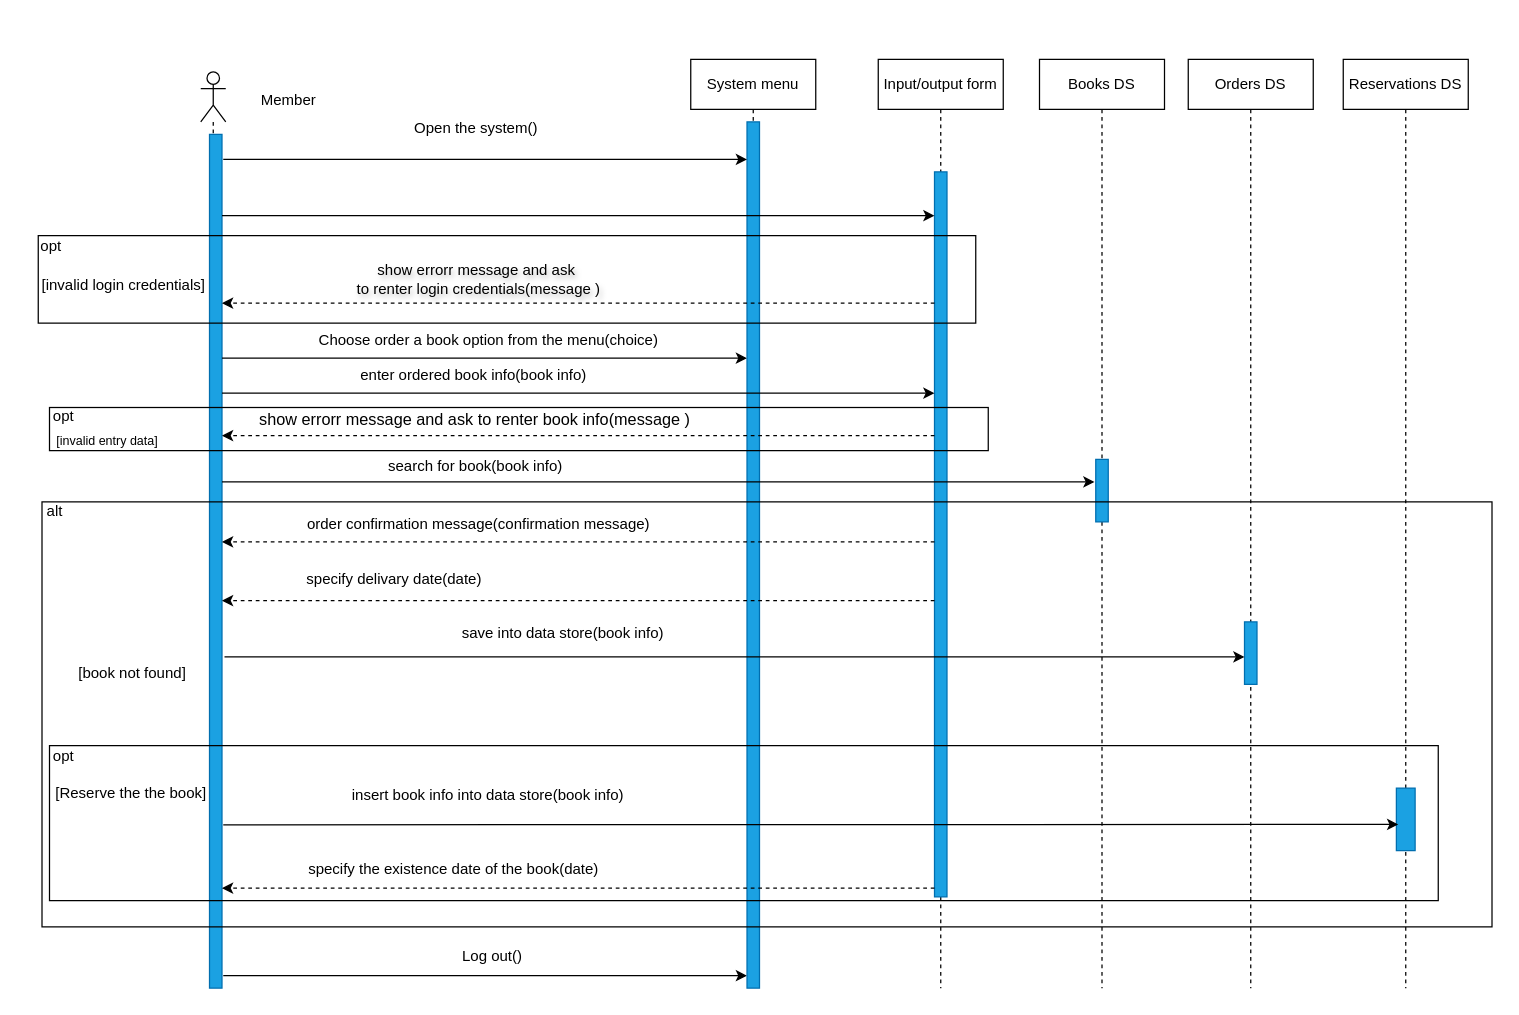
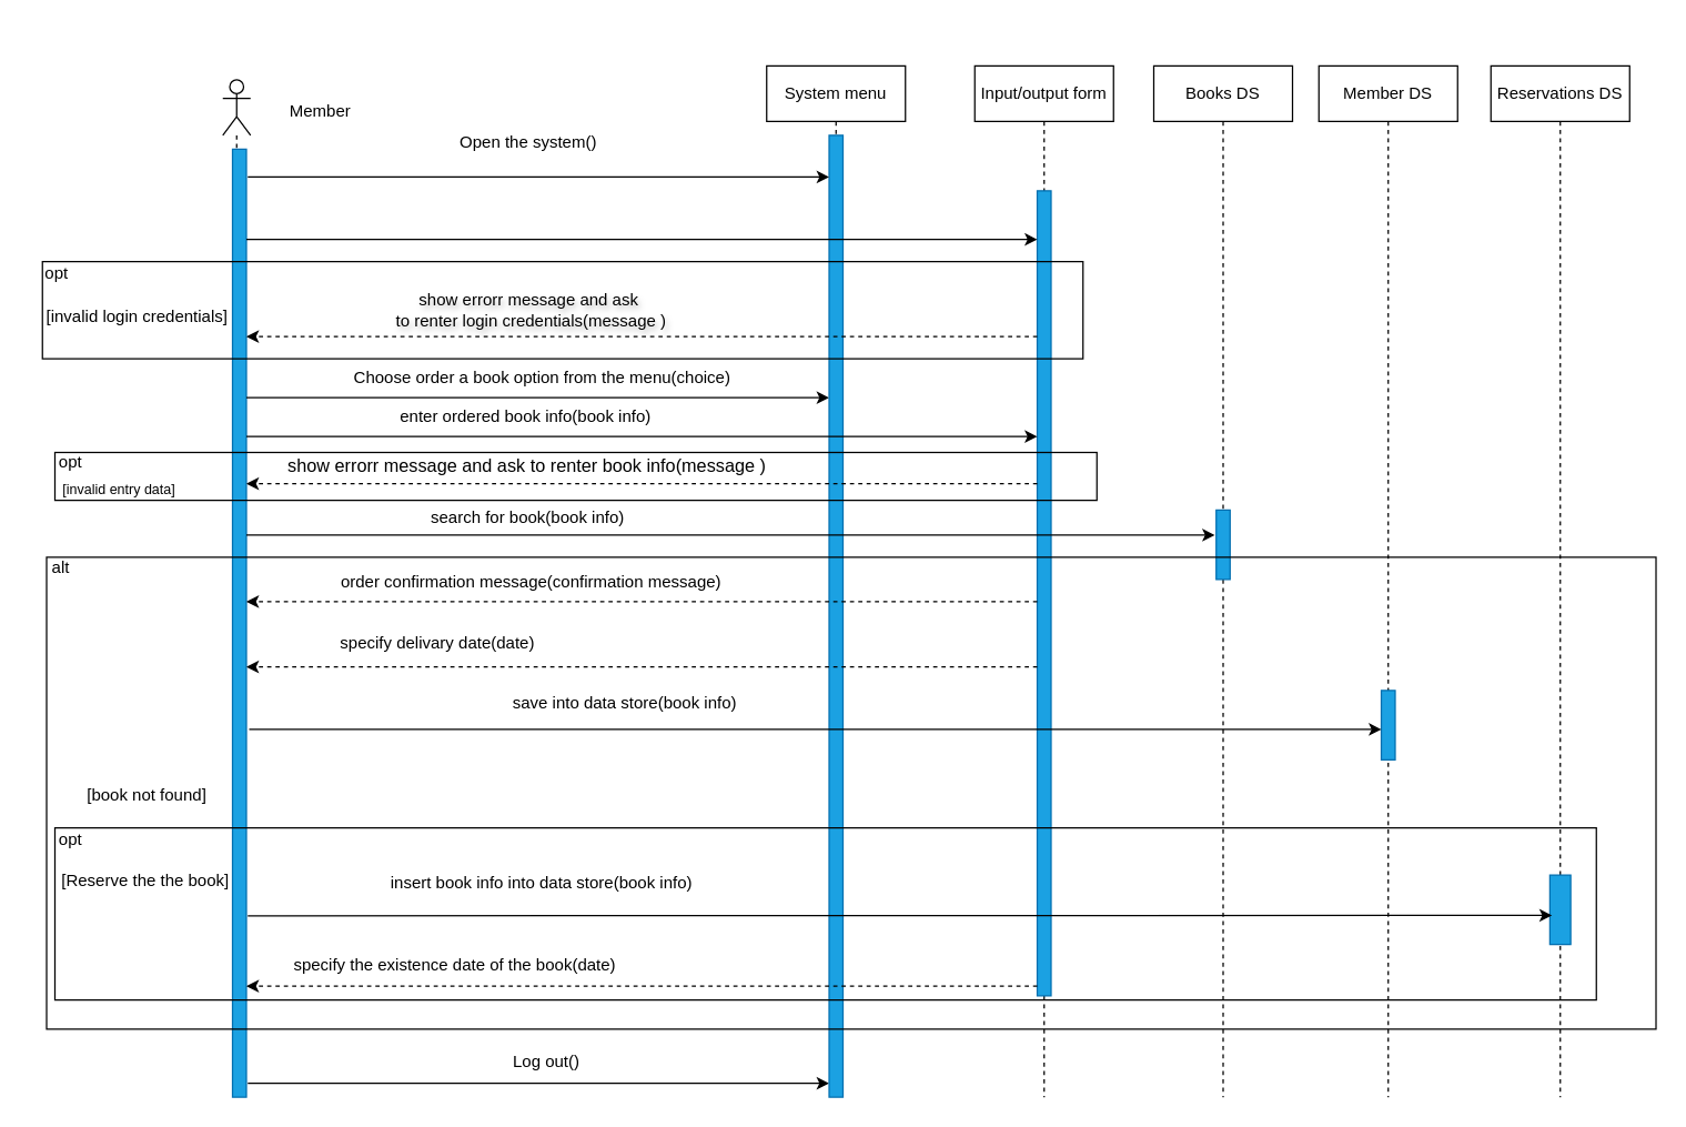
- <mxCell id="34" value="Orders DS" style="shape=umlLifeline;perimeter=lifelinePerimeter;whiteSpace=wrap;html=1;container=0;dropTarget=0;collapsible=0;recursiveResize=0;outlineConnect=0;portConstraint=eastwest;newEdgeStyle={&quot;edgeStyle&quot;:&quot;elbowEdgeStyle&quot;,&quot;elbow&quot;:&quot;vertical&quot;,&quot;curved&quot;:0,&quot;rounded&quot;:0};" parent="2" vertex="1"><mxGeometry x="930" y="27" width="100" height="743" as="geometry" /></mxCell>
+ <mxCell id="34" value="Member DS" style="shape=umlLifeline;perimeter=lifelinePerimeter;whiteSpace=wrap;html=1;container=0;dropTarget=0;collapsible=0;recursiveResize=0;outlineConnect=0;portConstraint=eastwest;newEdgeStyle={&quot;edgeStyle&quot;:&quot;elbowEdgeStyle&quot;,&quot;elbow&quot;:&quot;vertical&quot;,&quot;curved&quot;:0,&quot;rounded&quot;:0};" parent="2" vertex="1"><mxGeometry x="930" y="27" width="100" height="743" as="geometry" /></mxCell>
- <mxCell id="17" value="[book not found]" style="text;html=1;align=center;verticalAlign=middle;resizable=0;points=[];autosize=1;strokeColor=none;fillColor=none;" parent="2" vertex="1"><mxGeometry x="30" y="503" width="110" height="30" as="geometry" /></mxCell>
+ <mxCell id="17" value="[book not found]" style="text;html=1;align=center;verticalAlign=middle;resizable=0;points=[];autosize=1;strokeColor=none;fillColor=none;" parent="2" vertex="1"><mxGeometry x="30" y="538" width="110" height="30" as="geometry" /></mxCell>
- <mxCell id="47" value="specify the existence date of the book(date)" style="text;html=1;align=center;verticalAlign=middle;resizable=0;points=[];autosize=1;strokeColor=none;fillColor=none;" parent="2" vertex="1"><mxGeometry x="212" y="660" width="260" height="30" as="geometry" /></mxCell>
+ <mxCell id="47" value="specify the existence date of the book(date)" style="text;html=1;align=center;verticalAlign=middle;resizable=0;points=[];autosize=1;strokeColor=none;fillColor=none;" parent="2" vertex="1"><mxGeometry x="177" y="660" width="260" height="30" as="geometry" /></mxCell>
